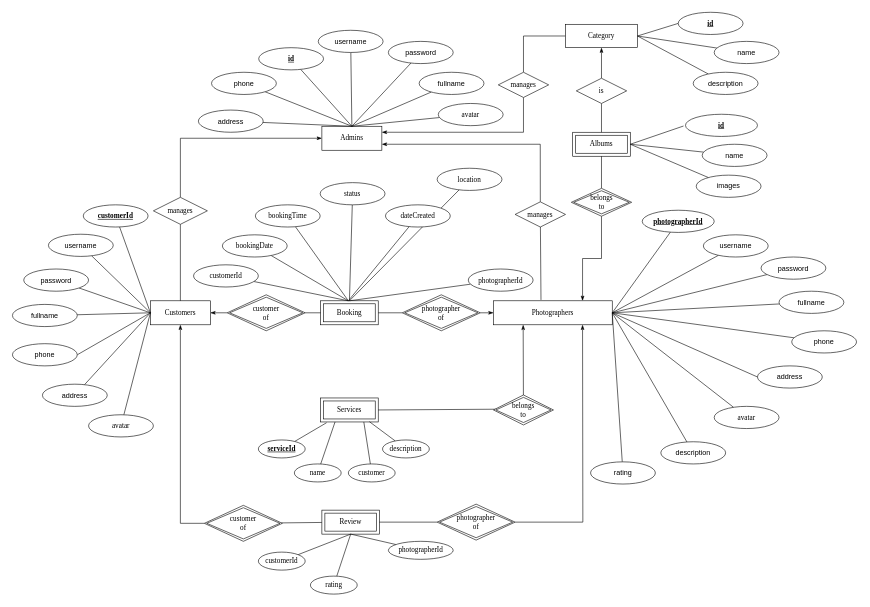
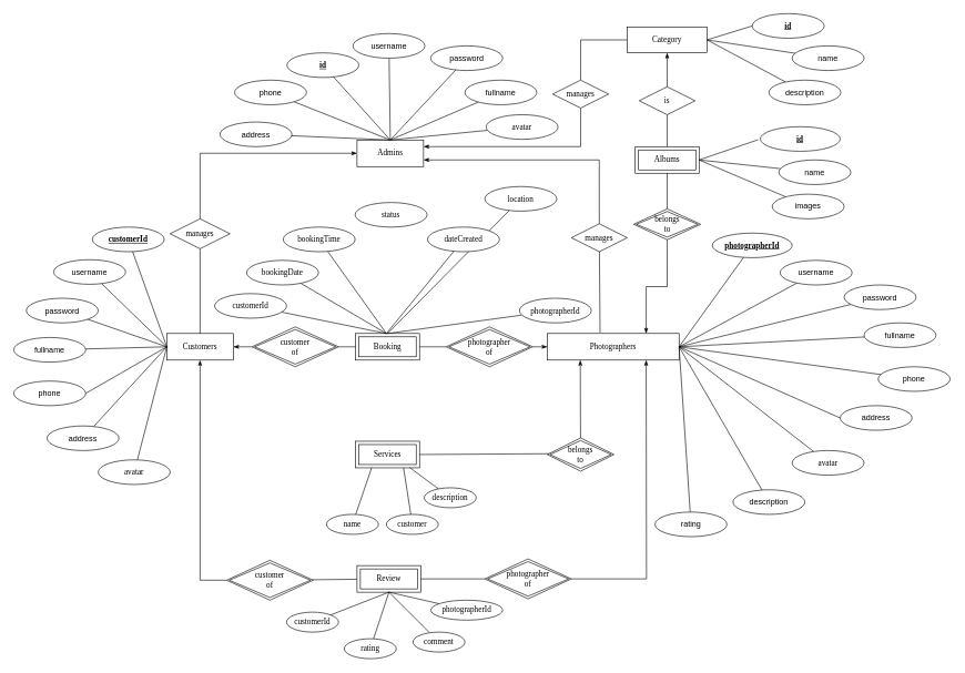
- <mxCell id="57" style="edgeStyle=none;rounded=0;orthogonalLoop=1;jettySize=auto;html=1;entryX=0.5;entryY=0;entryDx=0;entryDy=0;startArrow=none;startFill=0;endArrow=none;endFill=0;fontFamily=Tahoma;" parent="1" source="58" target="30" edge="1"><mxGeometry relative="1" as="geometry" /></mxCell>
- <mxCell id="9" value="" style="rounded=0;orthogonalLoop=1;jettySize=auto;html=1;startArrow=none;startFill=0;endArrow=none;endFill=0;fontFamily=Tahoma;exitX=0.103;exitY=1.032;exitDx=0;exitDy=0;exitPerimeter=0;" parent="1" source="10" target="14" edge="1"><mxGeometry relative="1" as="geometry" /></mxCell>
- <mxCell id="14" value="&lt;b&gt;&lt;u&gt;serviceId&lt;/u&gt;&lt;/b&gt;" style="ellipse;whiteSpace=wrap;html=1;fontFamily=Tahoma;" parent="1" vertex="1"><mxGeometry x="430" y="733" width="78.08" height="30" as="geometry" /></mxCell>
+ <mxCell id="66" style="edgeStyle=none;rounded=0;orthogonalLoop=1;jettySize=auto;html=1;entryX=0.5;entryY=1;entryDx=0;entryDy=0;startArrow=none;startFill=0;endArrow=none;endFill=0;fontFamily=Tahoma;" parent="1" source="67" target="62" edge="1"><mxGeometry relative="1" as="geometry" /></mxCell>
+ <mxCell id="67" value="comment" style="ellipse;whiteSpace=wrap;html=1;fontFamily=Tahoma;" parent="1" vertex="1"><mxGeometry x="620" y="950" width="78.08" height="30" as="geometry" /></mxCell>
